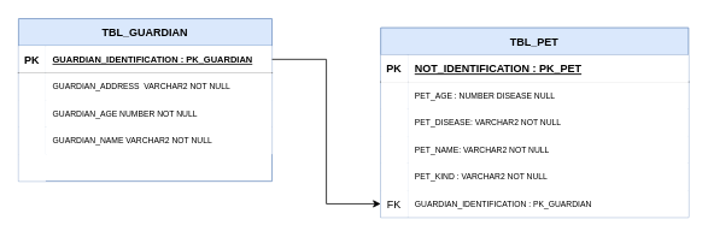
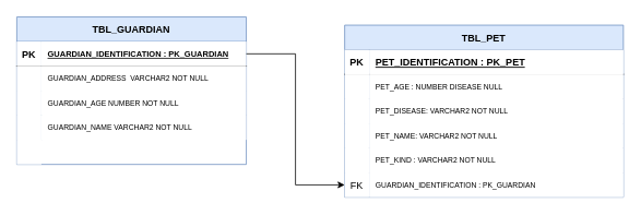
- <mxCell id="5" value="NOT_IDENTIFICATION : PK_PET" style="shape=partialRectangle;overflow=hidden;connectable=0;top=0;left=0;bottom=0;right=0;align=left;spacingLeft=6;fontStyle=5;" parent="3" vertex="1"><mxGeometry x="30" width="310" height="30" as="geometry"><mxRectangle width="310" height="30" as="alternateBounds" /></mxGeometry></mxCell>
+ <mxCell id="5" value="PET_IDENTIFICATION : PK_PET" style="shape=partialRectangle;overflow=hidden;connectable=0;top=0;left=0;bottom=0;right=0;align=left;spacingLeft=6;fontStyle=5;" parent="3" vertex="1"><mxGeometry x="30" width="310" height="30" as="geometry"><mxRectangle width="310" height="30" as="alternateBounds" /></mxGeometry></mxCell>
